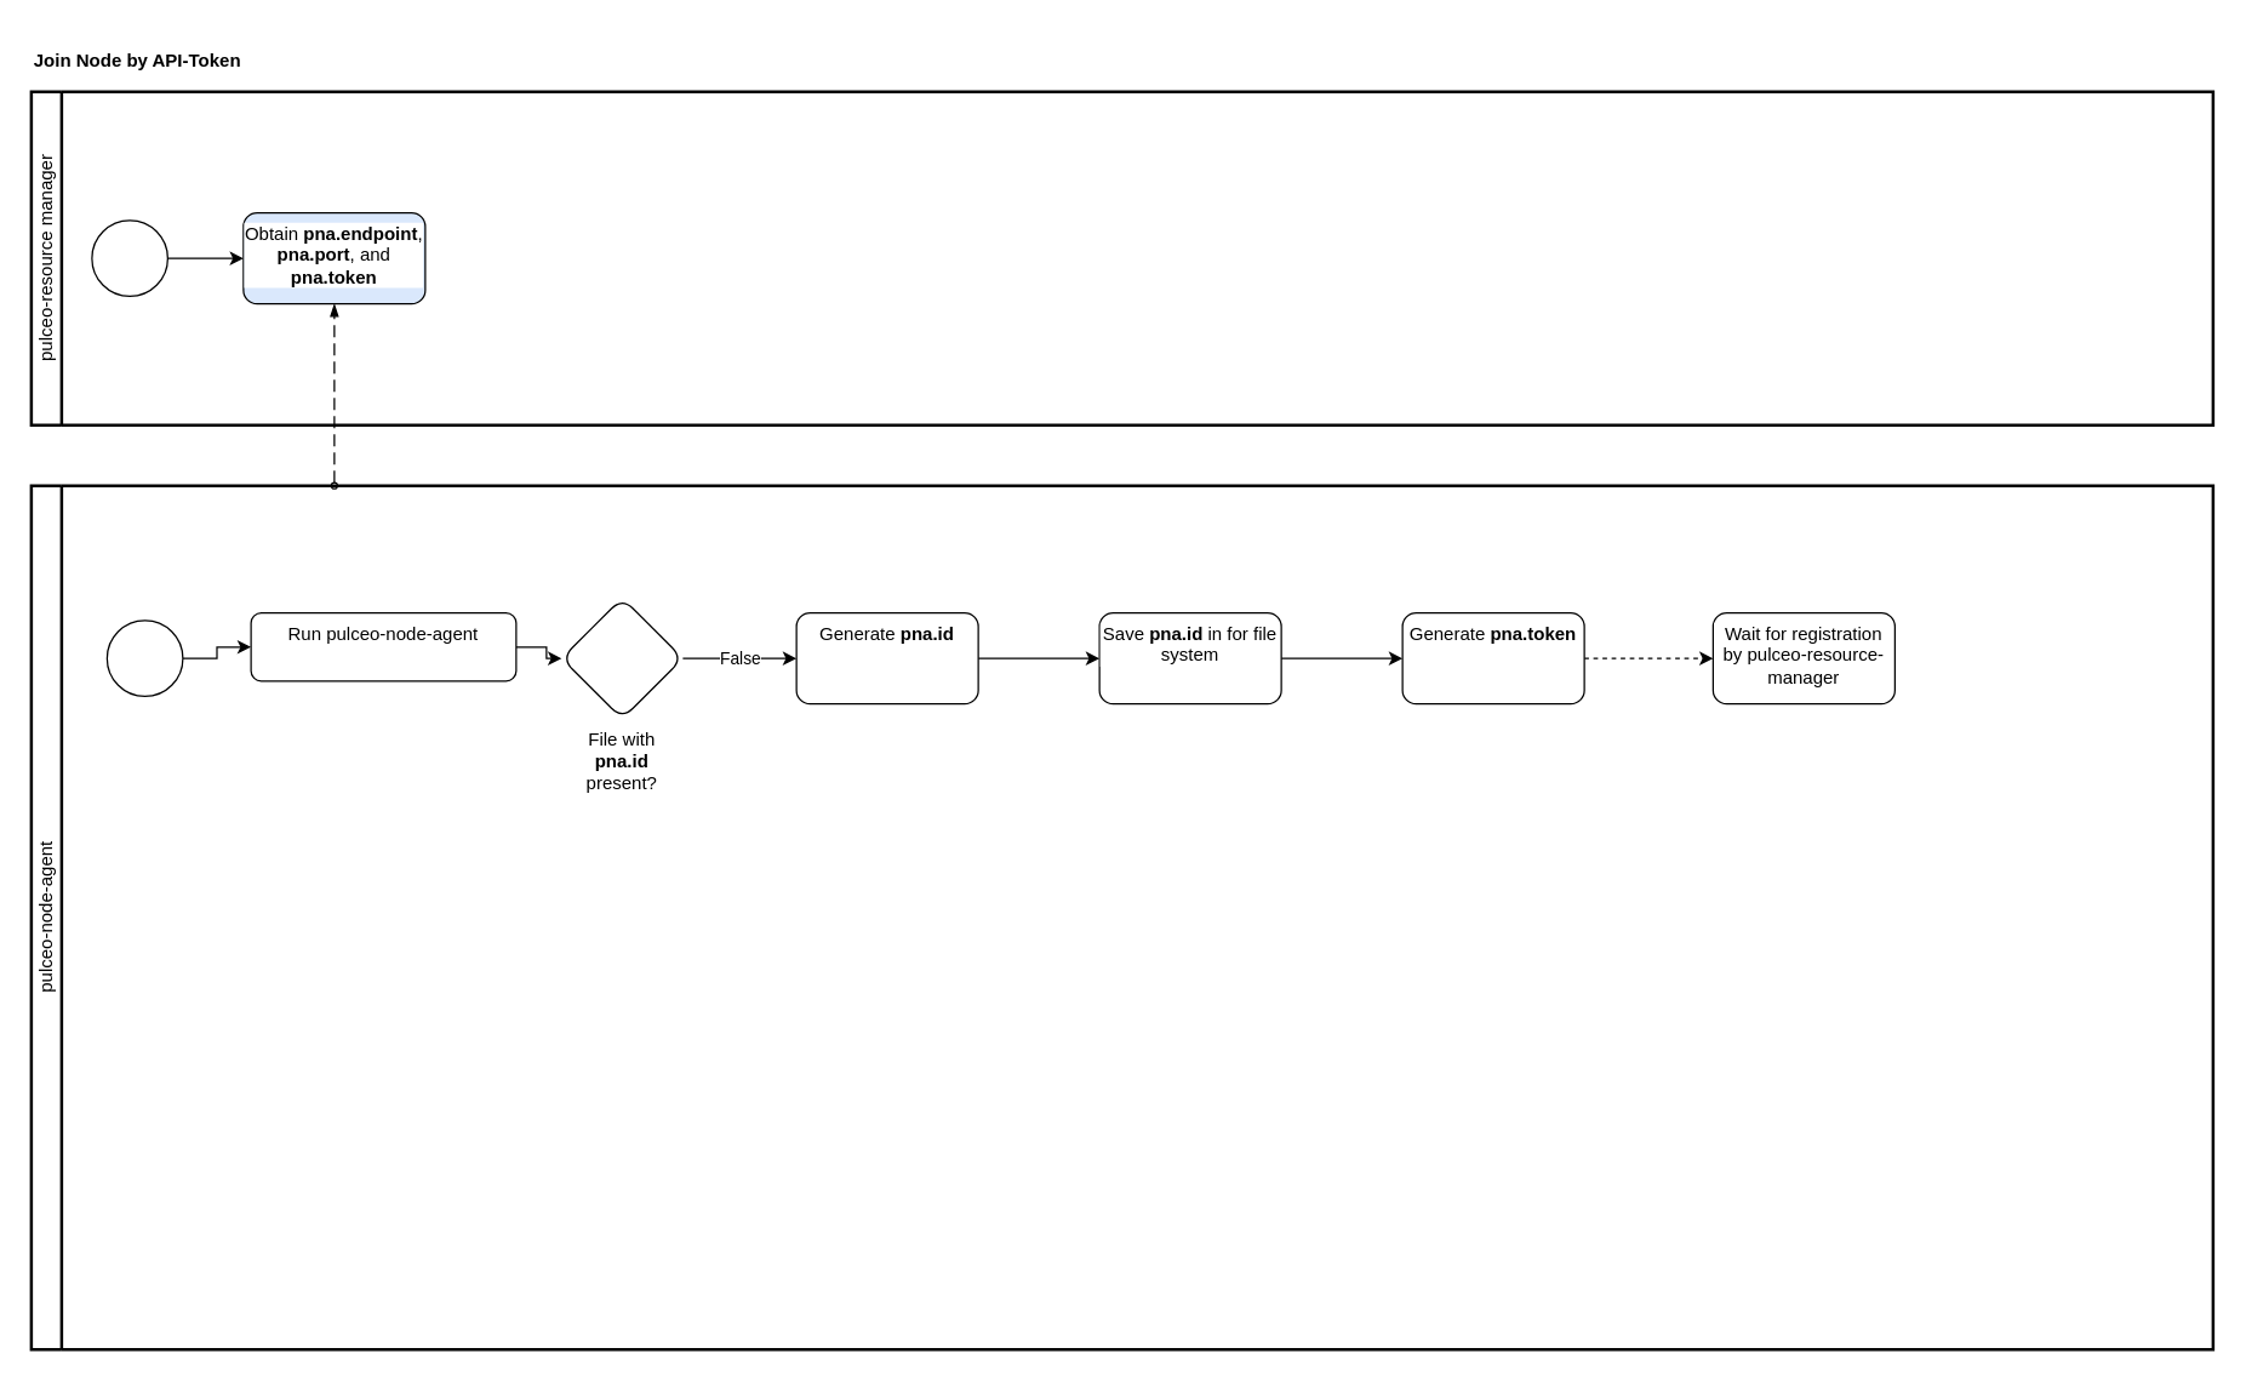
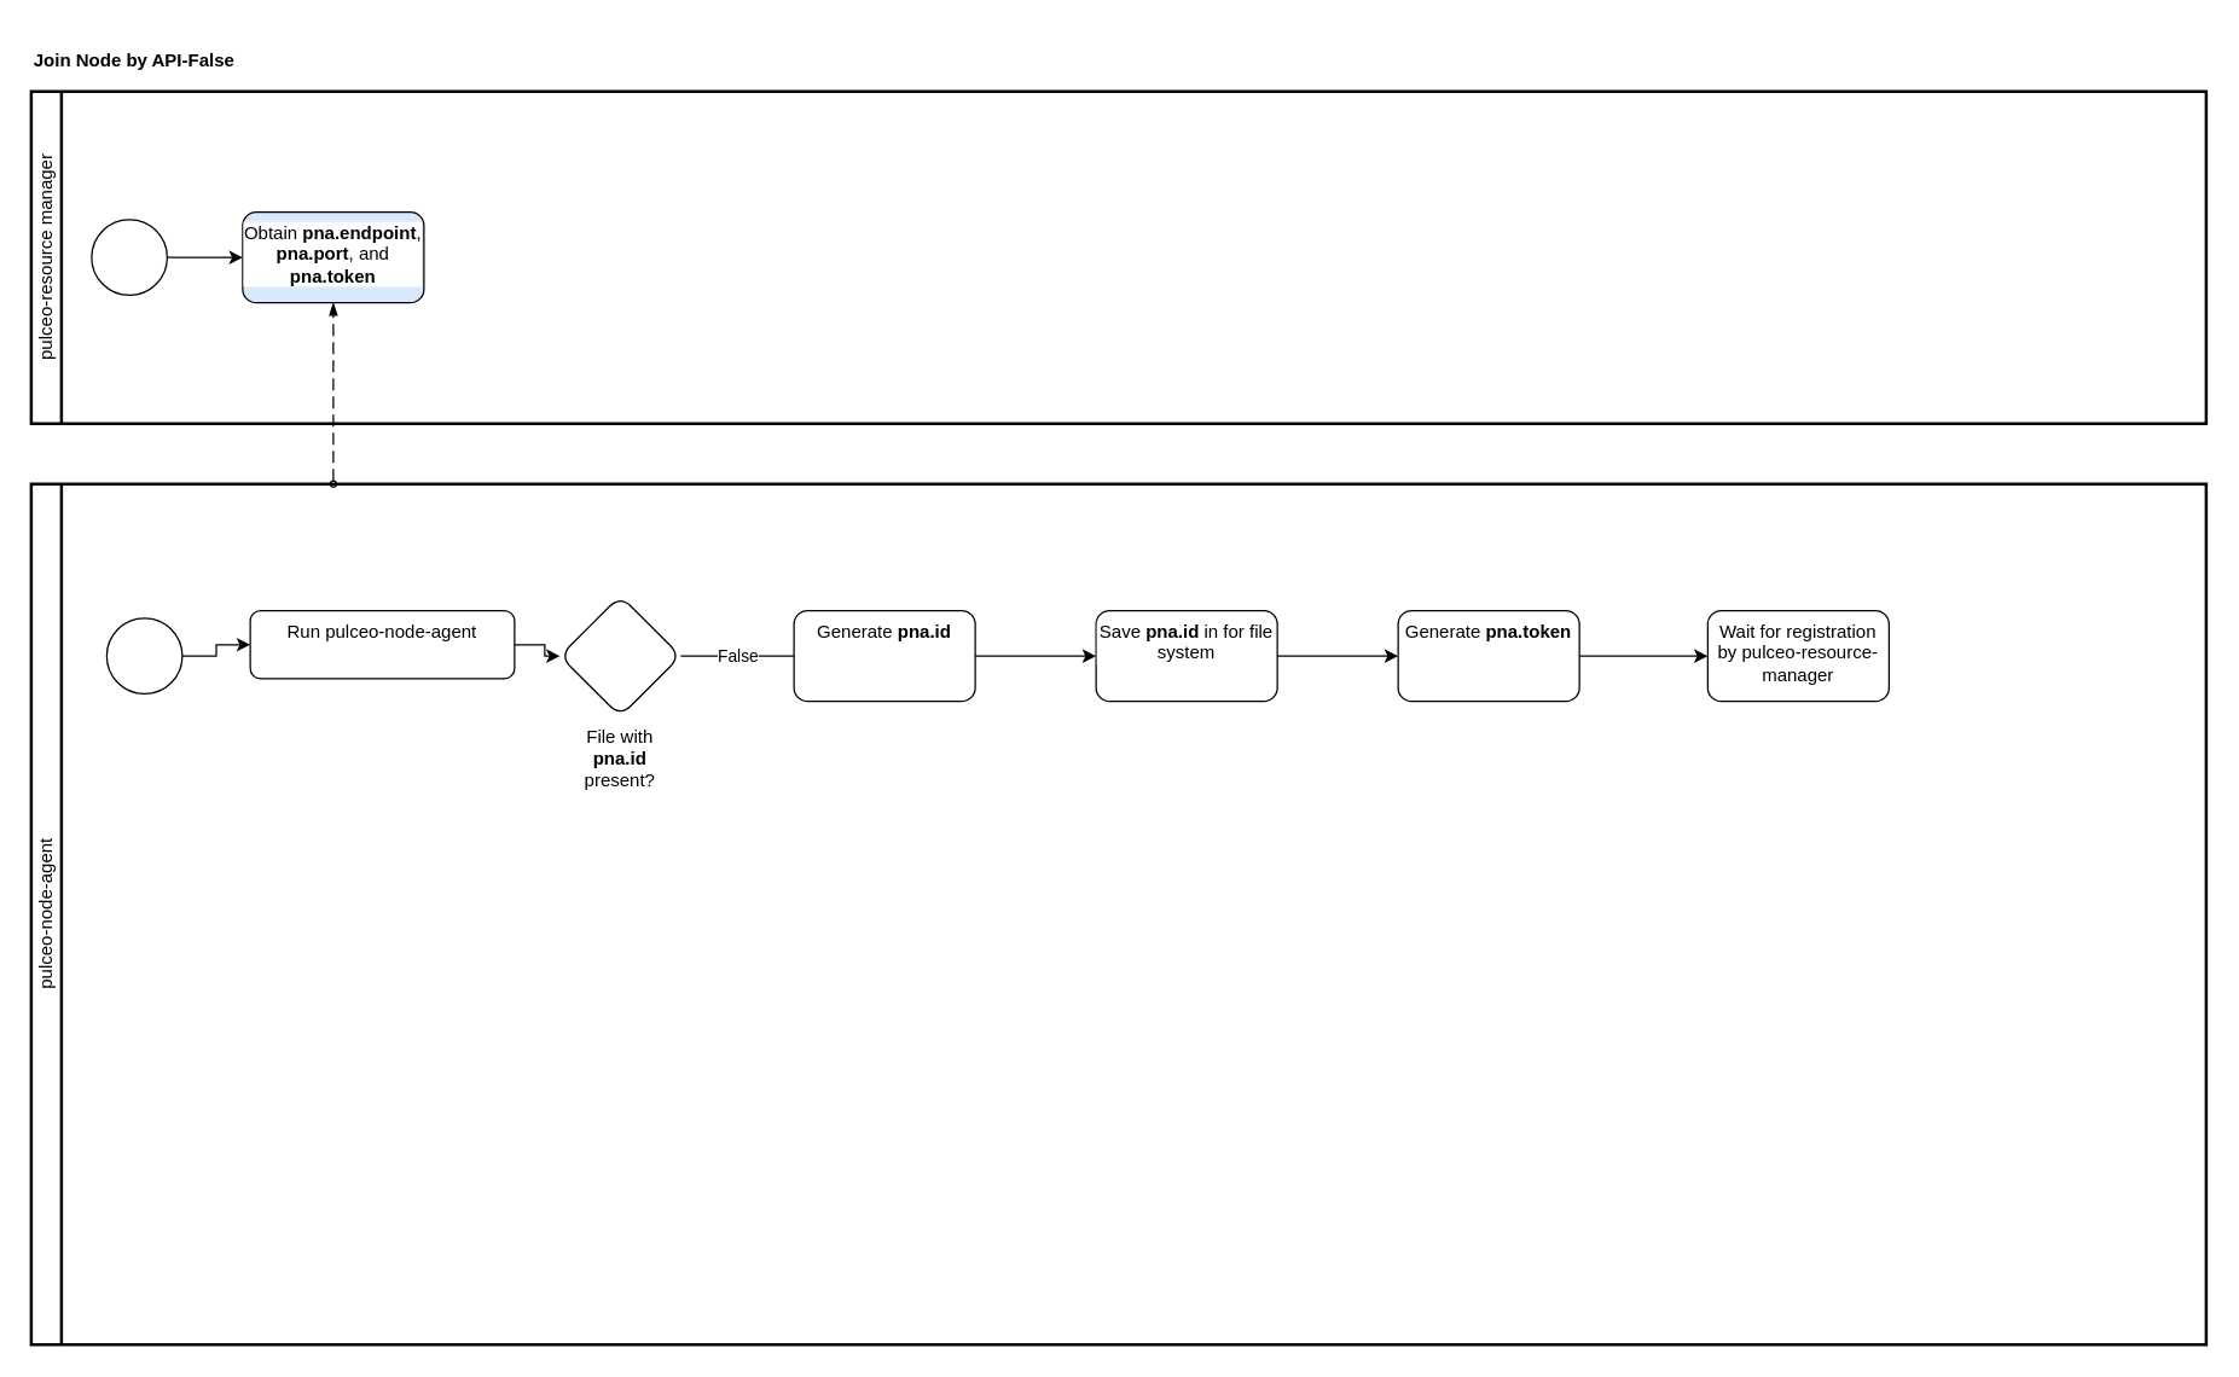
- <mxCell id="20" value="Join Node by API-Token" style="text;html=1;strokeColor=none;fillColor=none;align=left;verticalAlign=middle;whiteSpace=wrap;rounded=0;fontStyle=1" vertex="1" parent="1"><mxGeometry x="20" y="20" width="160" height="40" as="geometry" /></mxCell>
+ <mxCell id="20" value="Join Node by API-False" style="text;html=1;strokeColor=none;fillColor=none;align=left;verticalAlign=middle;whiteSpace=wrap;rounded=0;fontStyle=1" vertex="1" parent="1"><mxGeometry x="20" y="20" width="160" height="40" as="geometry" /></mxCell>
- <mxCell id="7" value="False" style="edgeStyle=orthogonalEdgeStyle;rounded=0;orthogonalLoop=1;jettySize=auto;html=1;" edge="1" parent="2" source="8" target="10"><mxGeometry relative="1" as="geometry" /></mxCell>
+ <mxCell id="7" value="False" style="edgeStyle=orthogonalEdgeStyle;rounded=0;orthogonalLoop=1;jettySize=auto;html=1;endArrow=none;" edge="1" parent="2" source="8" target="10"><mxGeometry relative="1" as="geometry" /></mxCell>
- <mxCell id="13" value="" style="edgeStyle=orthogonalEdgeStyle;rounded=0;orthogonalLoop=1;jettySize=auto;html=1;entryX=0;entryY=0.5;entryDx=0;entryDy=0;dashed=1;" edge="1" parent="2" source="14" target="15"><mxGeometry relative="1" as="geometry"><mxPoint x="1105.0" y="114" as="targetPoint" /></mxGeometry></mxCell>
+ <mxCell id="13" value="" style="edgeStyle=orthogonalEdgeStyle;rounded=0;orthogonalLoop=1;jettySize=auto;html=1;entryX=0;entryY=0.5;entryDx=0;entryDy=0;" edge="1" parent="2" source="14" target="15"><mxGeometry relative="1" as="geometry"><mxPoint x="1105.0" y="114" as="targetPoint" /></mxGeometry></mxCell>
